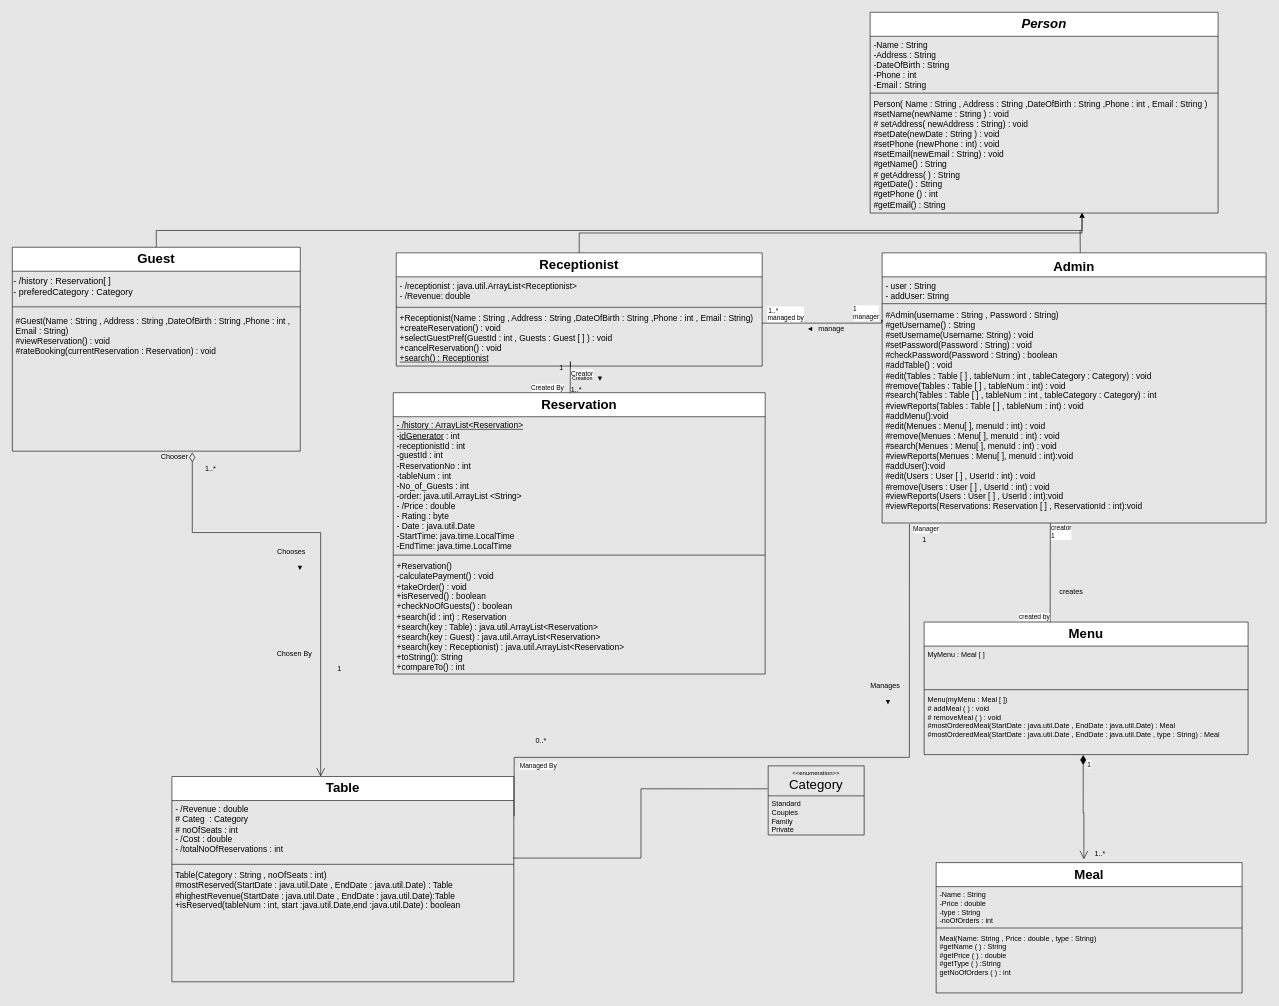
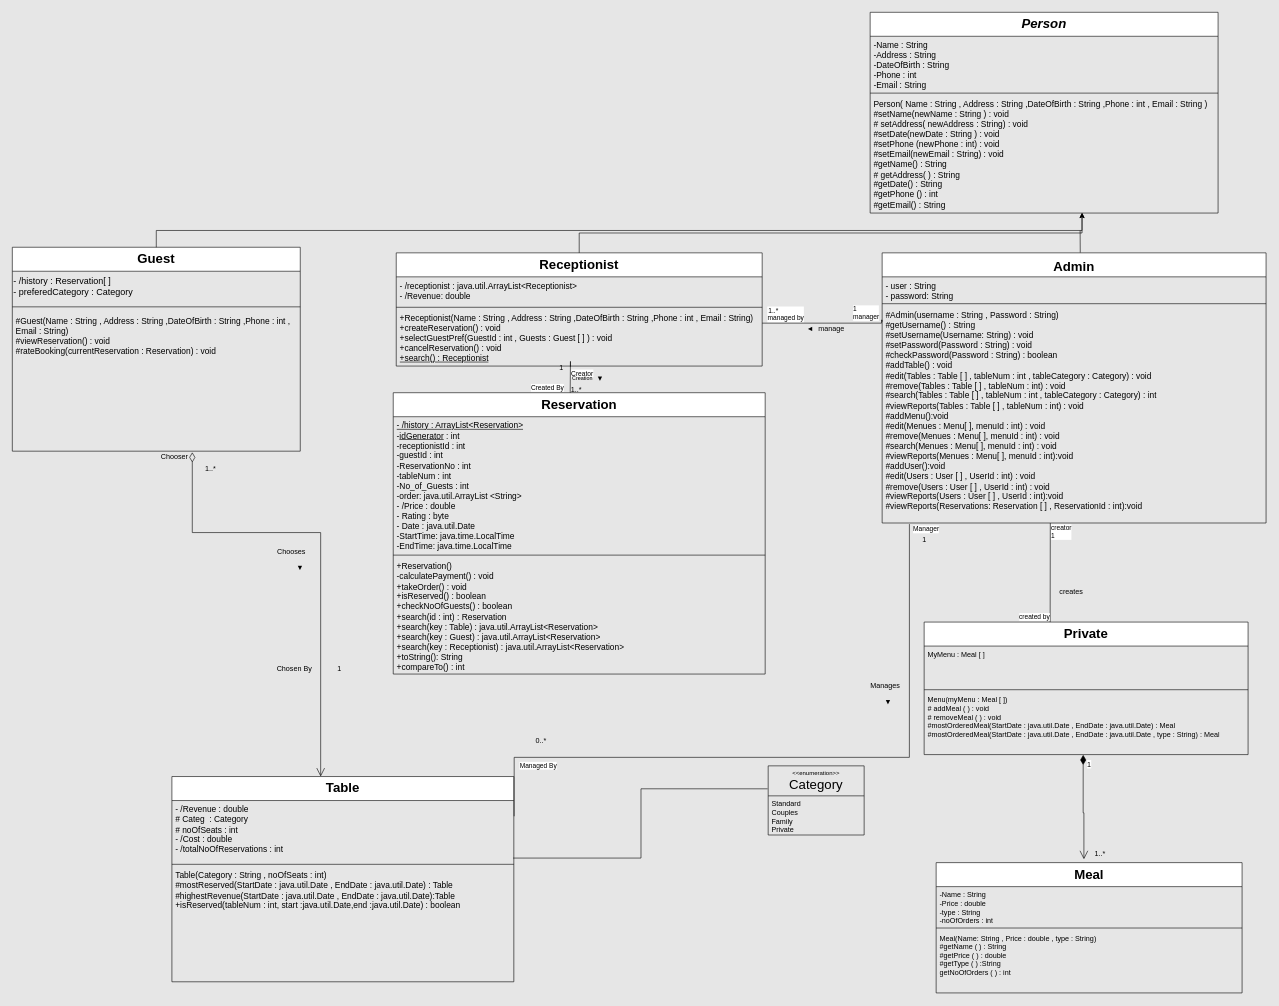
- <mxCell id="4" value="&lt;font style=&quot;font-size: 14px;&quot;&gt;- user : String&lt;br&gt;- addUser: String&lt;br&gt;&lt;br&gt;&lt;/font&gt;" style="text;strokeColor=none;fillColor=none;align=left;verticalAlign=top;spacingLeft=4;spacingRight=4;overflow=hidden;rotatable=0;points=[[0,0.5],[1,0.5]];portConstraint=eastwest;whiteSpace=wrap;html=1;" parent="3" vertex="1"><mxGeometry y="40" width="640" height="41.033" as="geometry" /></mxCell>
+ <mxCell id="4" value="&lt;font style=&quot;font-size: 14px;&quot;&gt;- user : String&lt;br&gt;- password: String&lt;br&gt;&lt;br&gt;&lt;/font&gt;" style="text;strokeColor=none;fillColor=none;align=left;verticalAlign=top;spacingLeft=4;spacingRight=4;overflow=hidden;rotatable=0;points=[[0,0.5],[1,0.5]];portConstraint=eastwest;whiteSpace=wrap;html=1;" parent="3" vertex="1"><mxGeometry y="40" width="640" height="41.033" as="geometry" /></mxCell>
- <mxCell id="29" value="&lt;font style=&quot;font-size: 22px;&quot;&gt;Menu&lt;/font&gt;" style="swimlane;fontStyle=1;align=center;verticalAlign=top;childLayout=stackLayout;horizontal=1;startSize=40;horizontalStack=0;resizeParent=1;resizeParentMax=0;resizeLast=0;collapsible=1;marginBottom=0;whiteSpace=wrap;html=1;" parent="2" vertex="1"><mxGeometry x="1520" y="1016.503" width="540" height="220.919" as="geometry"><mxRectangle x="100" y="160" width="100" height="40" as="alternateBounds" /></mxGeometry></mxCell>
+ <mxCell id="29" value="&lt;font style=&quot;font-size: 22px;&quot;&gt;Private&lt;/font&gt;" style="swimlane;fontStyle=1;align=center;verticalAlign=top;childLayout=stackLayout;horizontal=1;startSize=40;horizontalStack=0;resizeParent=1;resizeParentMax=0;resizeLast=0;collapsible=1;marginBottom=0;whiteSpace=wrap;html=1;" parent="2" vertex="1"><mxGeometry x="1520" y="1016.503" width="540" height="220.919" as="geometry"><mxRectangle x="100" y="160" width="100" height="40" as="alternateBounds" /></mxGeometry></mxCell>
- <mxCell id="55" value="Chosen By" style="text;html=1;align=center;verticalAlign=middle;resizable=0;points=[];autosize=1;strokeColor=none;fillColor=none;" parent="2" vertex="1"><mxGeometry x="430" y="1054.918" width="80" height="30" as="geometry" /></mxCell>
+ <mxCell id="55" value="Chosen By" style="text;html=1;align=center;verticalAlign=middle;resizable=0;points=[];autosize=1;strokeColor=none;fillColor=none;" parent="2" vertex="1"><mxGeometry x="430" y="1079.918" width="80" height="30" as="geometry" /></mxCell>
